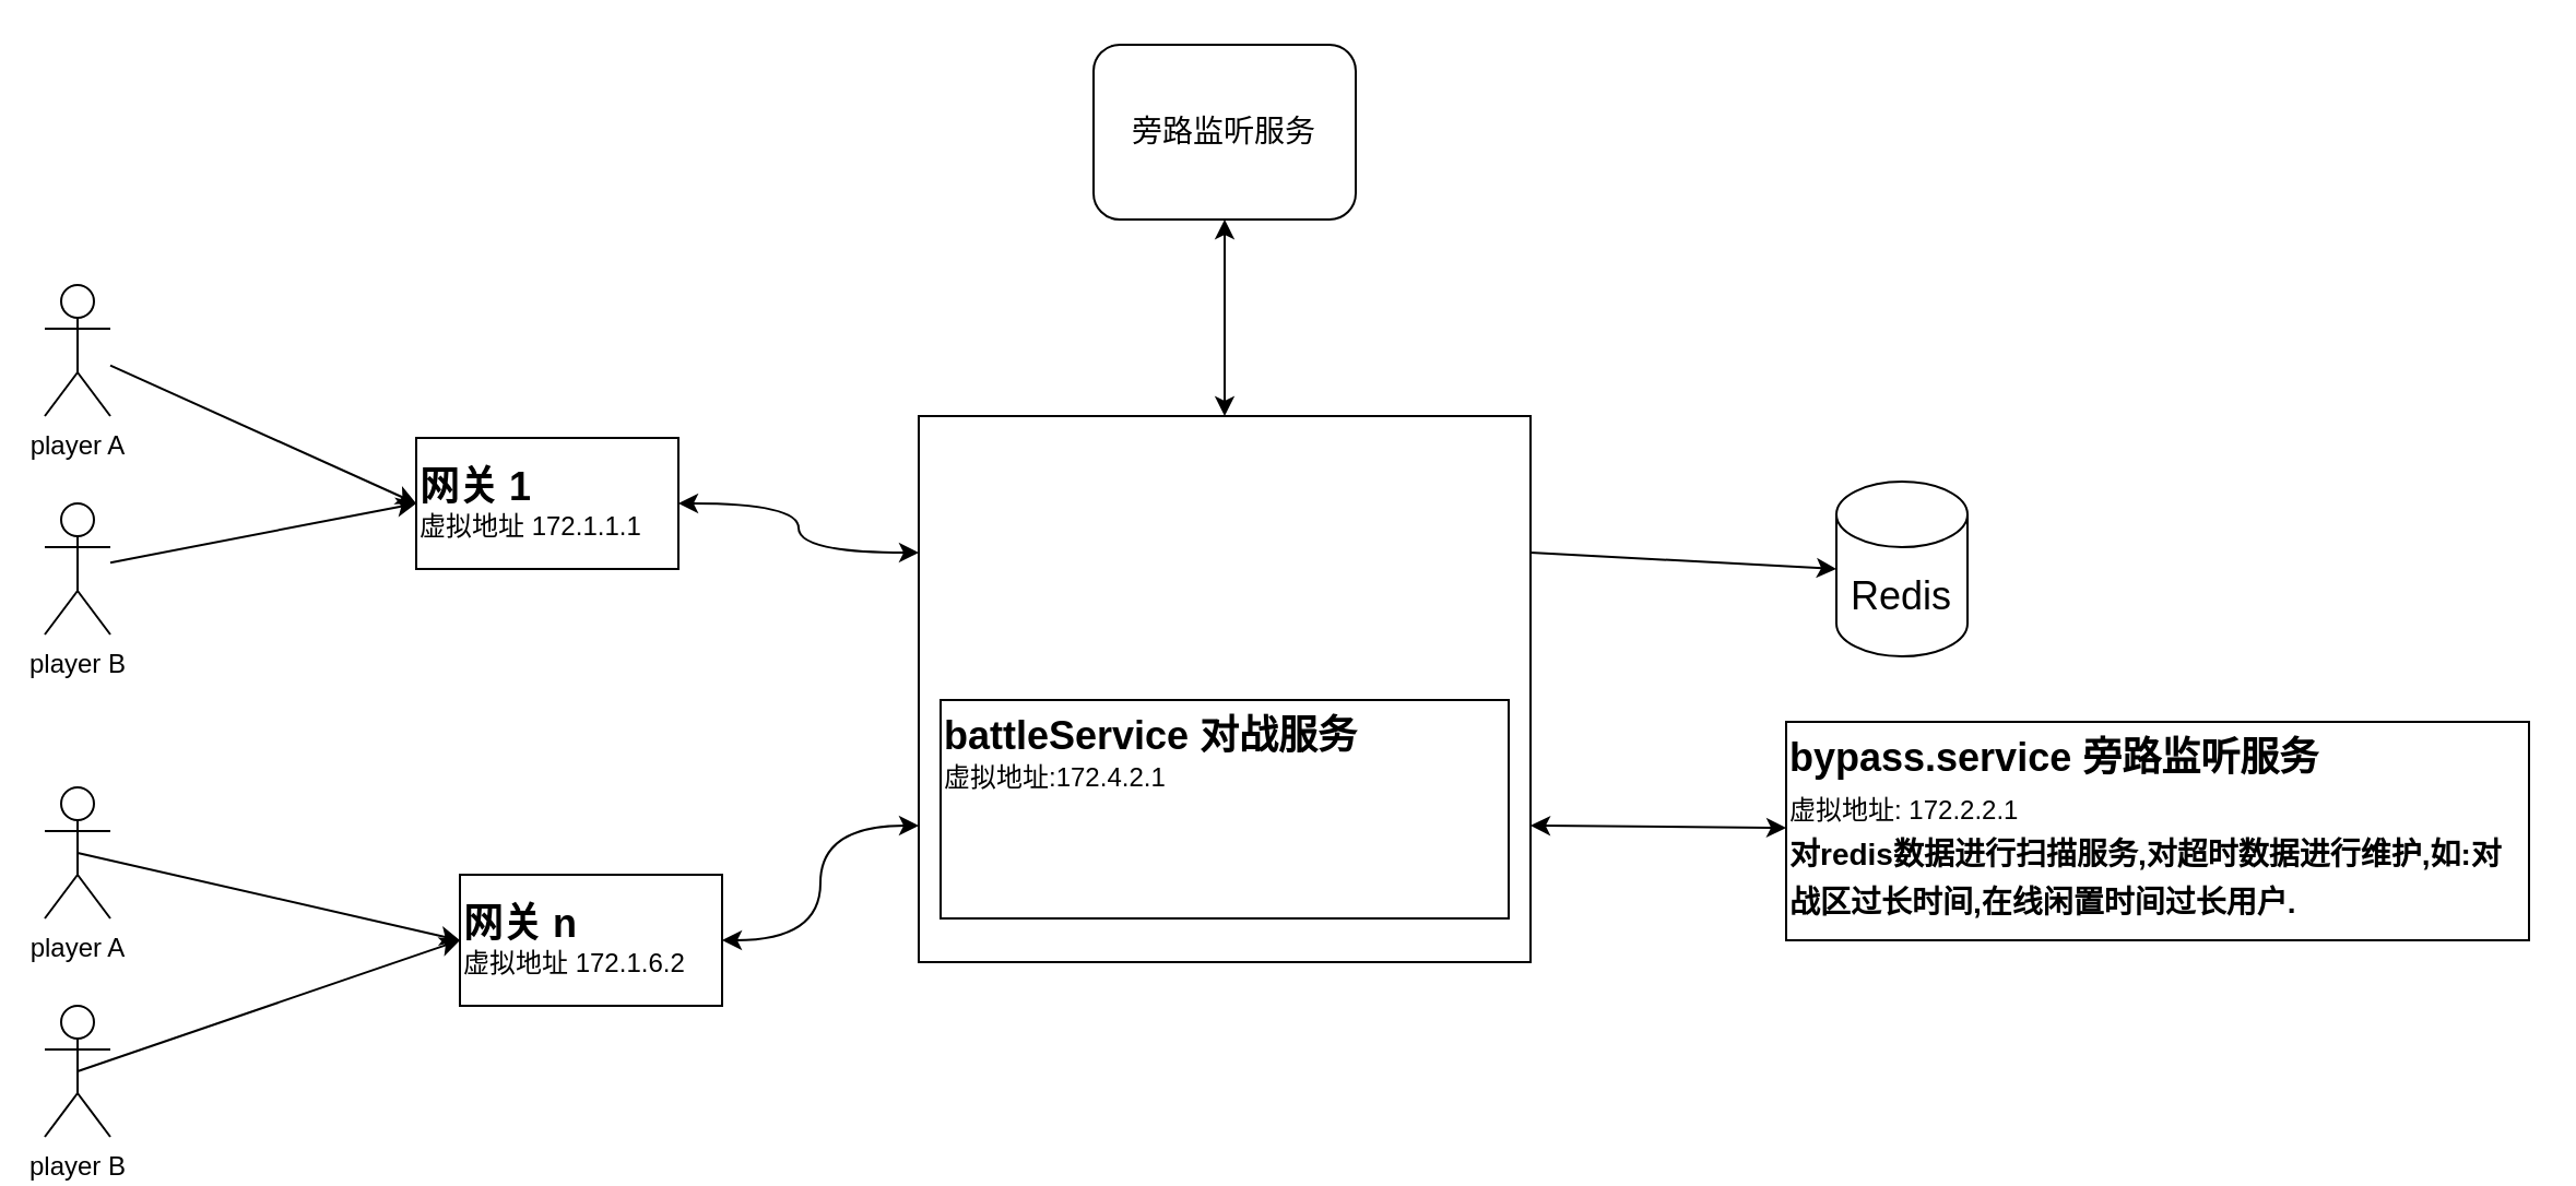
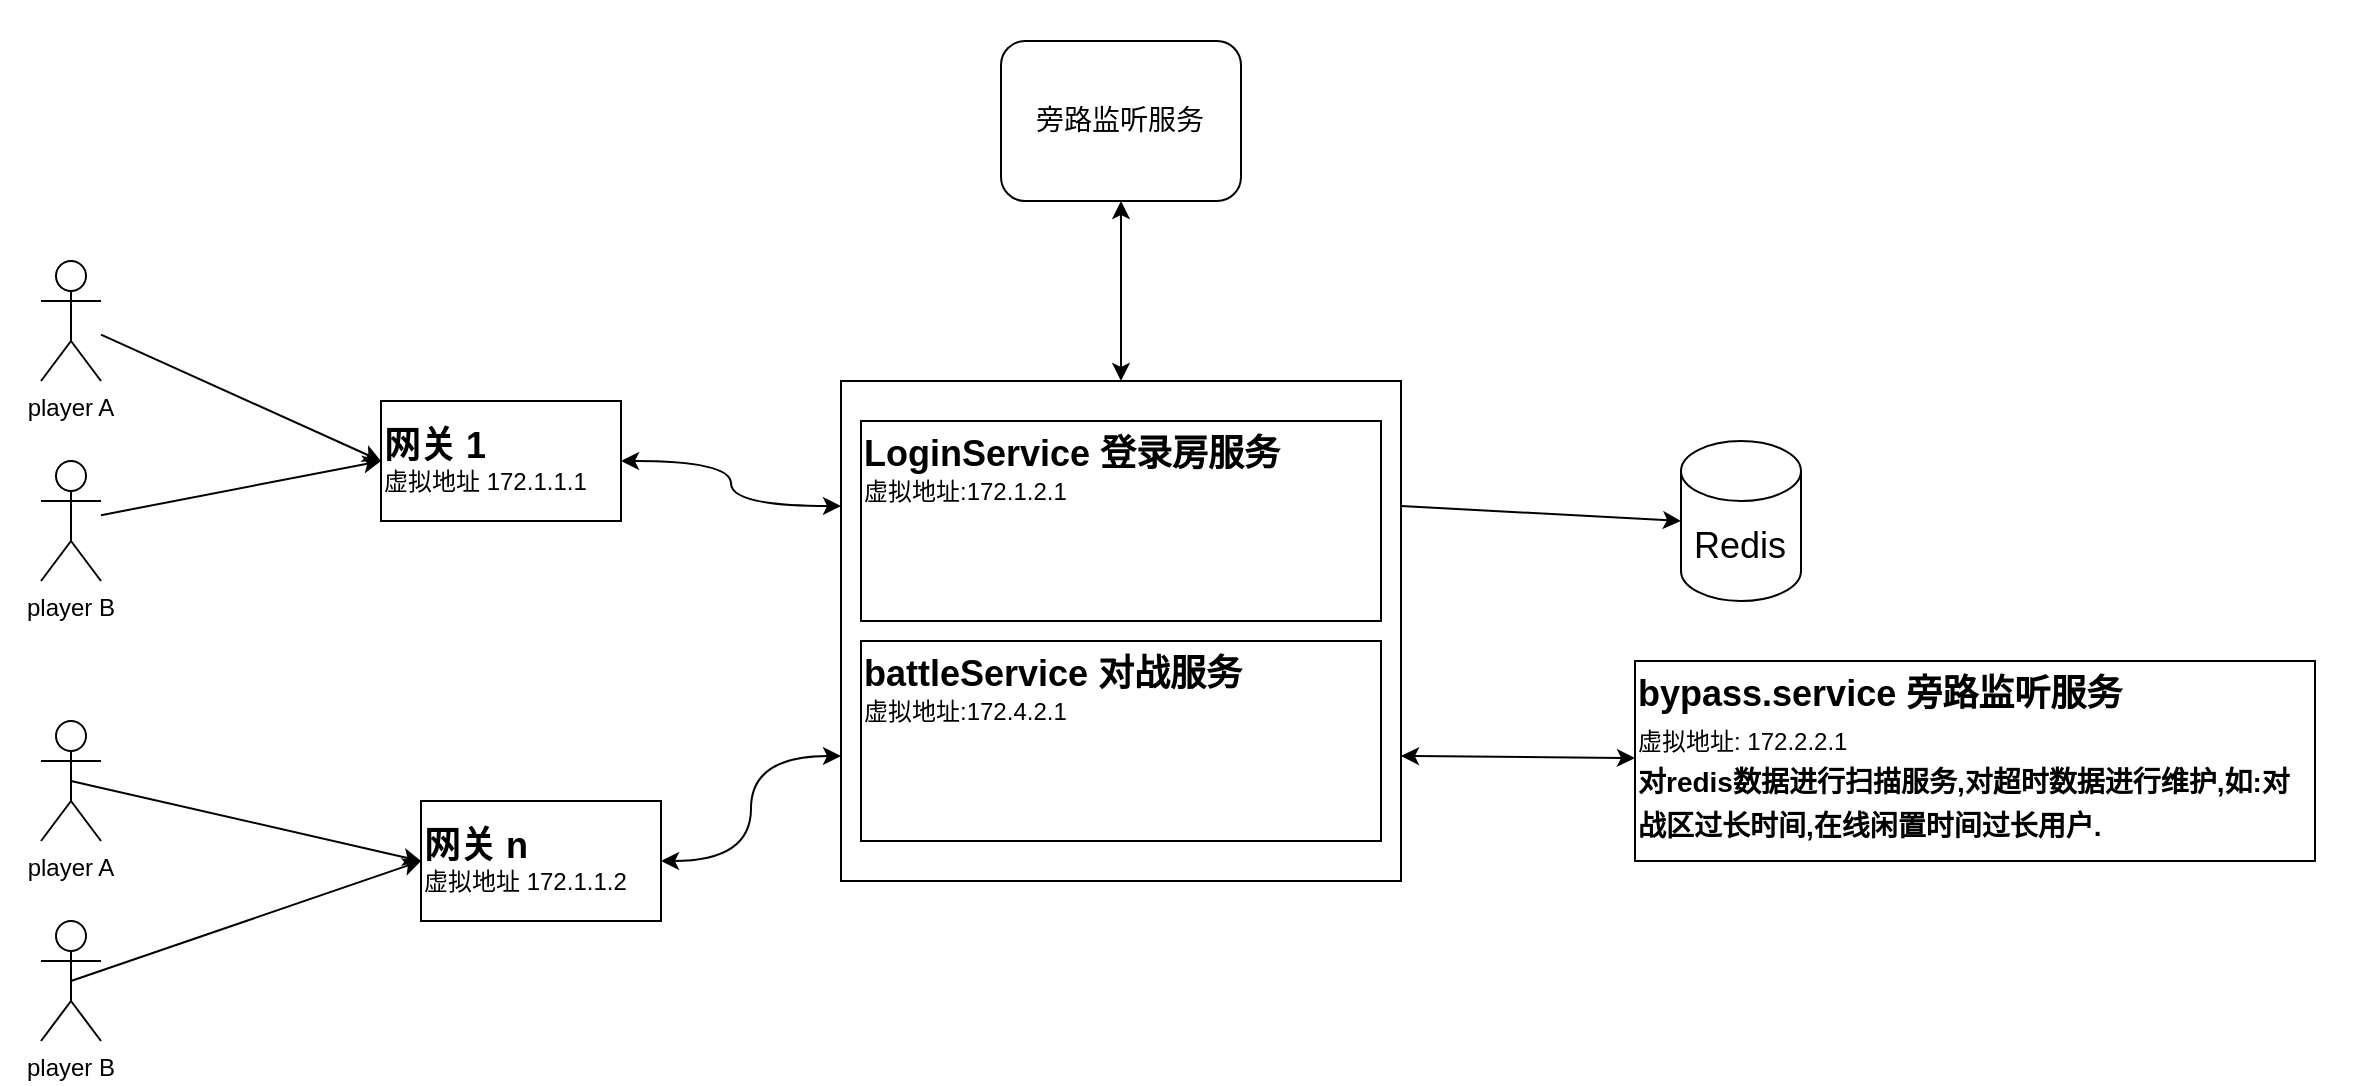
+ <mxCell id="16" value="&lt;font style=&quot;font-size: 18px;&quot;&gt;&lt;b&gt;LoginService 登录房服务&lt;/b&gt;&lt;/font&gt;&lt;br&gt;虚拟地址:172.1.2.1" style="rounded=0;whiteSpace=wrap;html=1;align=left;horizontal=1;verticalAlign=top;" vertex="1" parent="1"><mxGeometry x="430" y="210" width="260" height="100" as="geometry" /></mxCell>
- <mxCell id="9" value="&lt;font style=&quot;font-size: 18px;&quot;&gt;&lt;b&gt;网关 n&lt;/b&gt;&lt;/font&gt;&lt;br&gt;虚拟地址 172.1.6.2" style="rounded=0;whiteSpace=wrap;html=1;align=left;" vertex="1" parent="1"><mxGeometry x="210" y="400" width="120" height="60" as="geometry" /></mxCell>
+ <mxCell id="9" value="&lt;font style=&quot;font-size: 18px;&quot;&gt;&lt;b&gt;网关 n&lt;/b&gt;&lt;/font&gt;&lt;br&gt;虚拟地址 172.1.1.2" style="rounded=0;whiteSpace=wrap;html=1;align=left;" vertex="1" parent="1"><mxGeometry x="210" y="400" width="120" height="60" as="geometry" /></mxCell>
